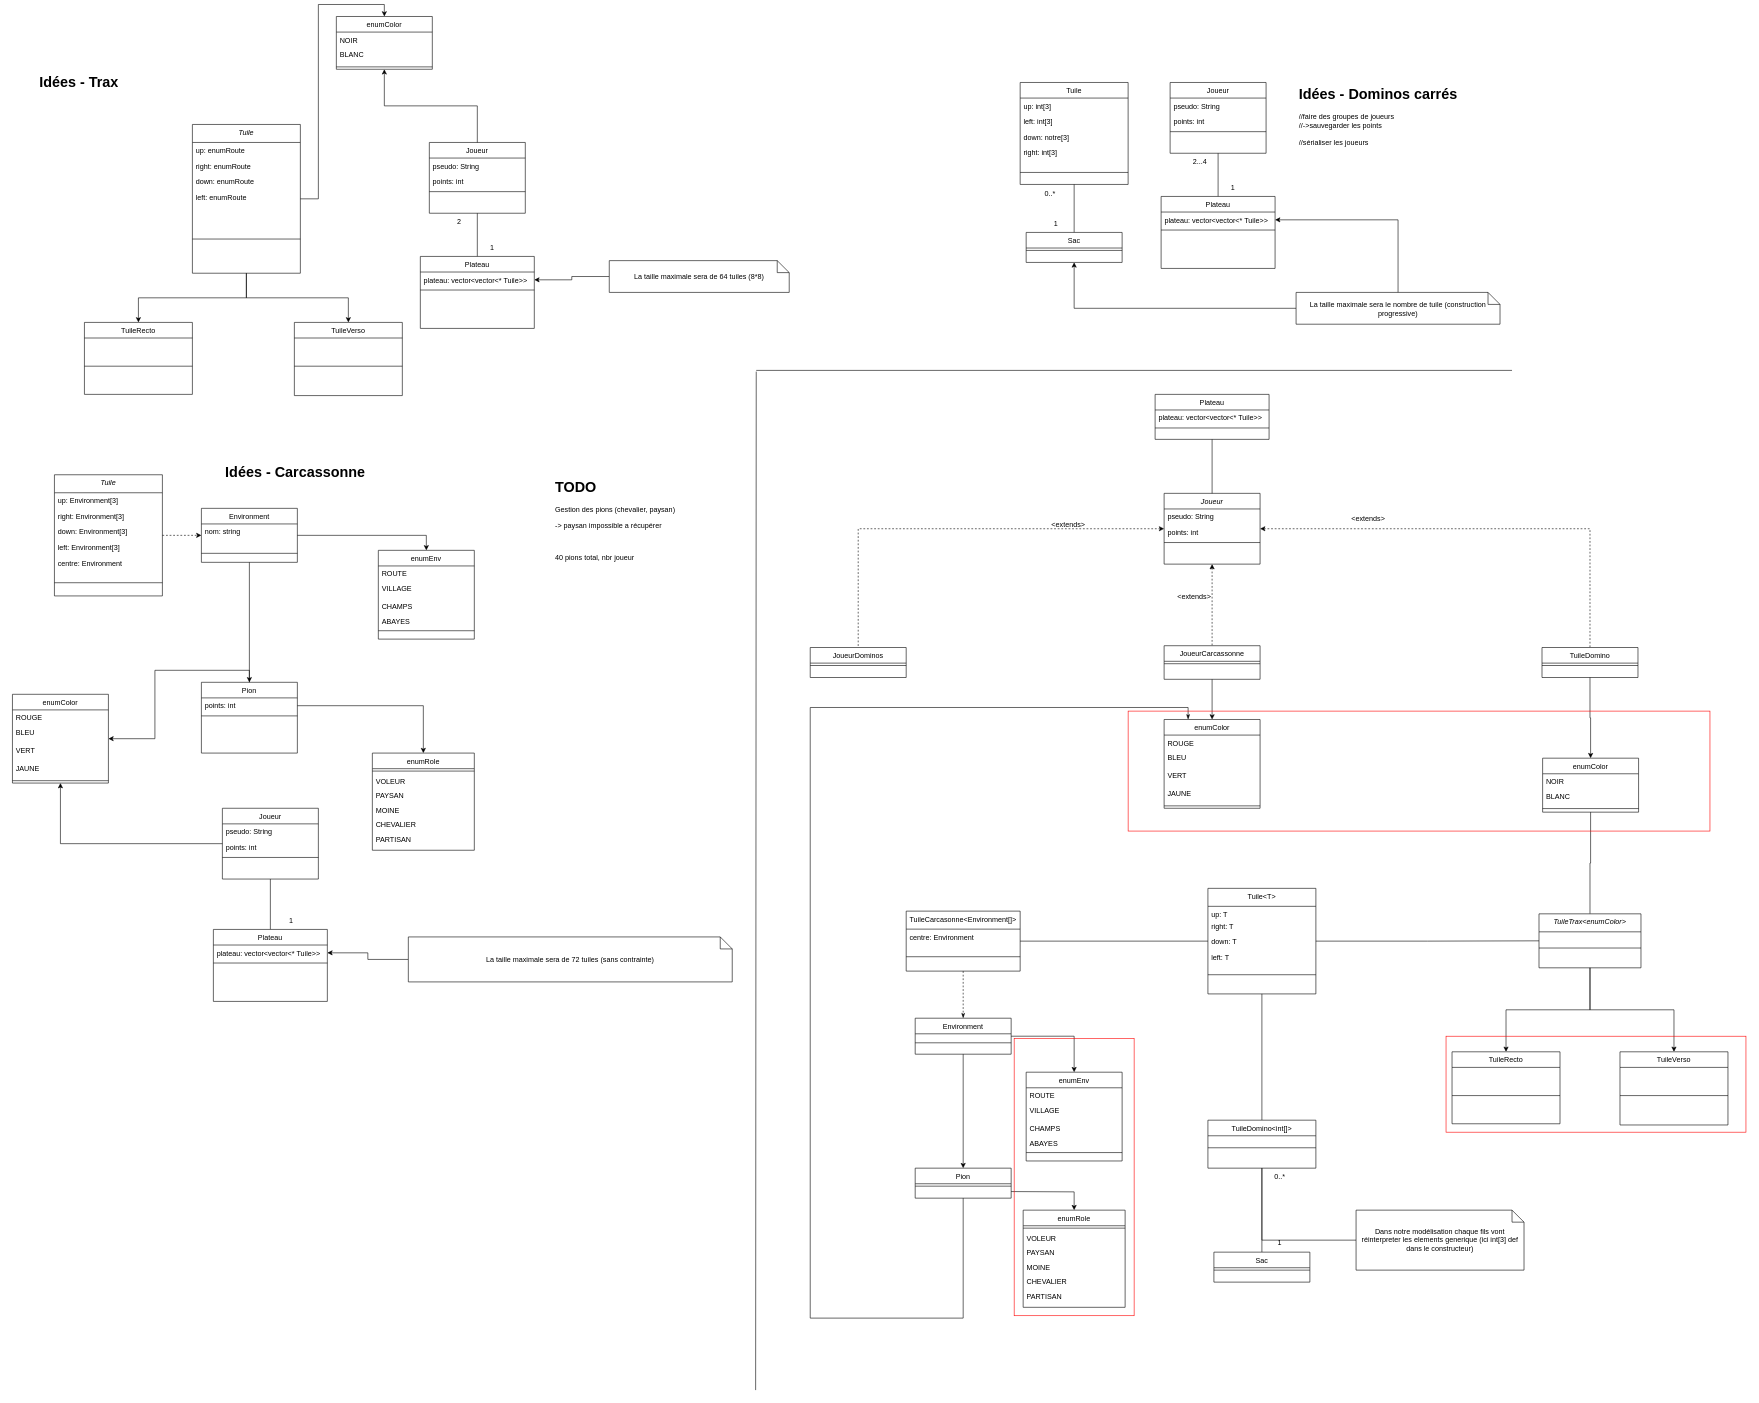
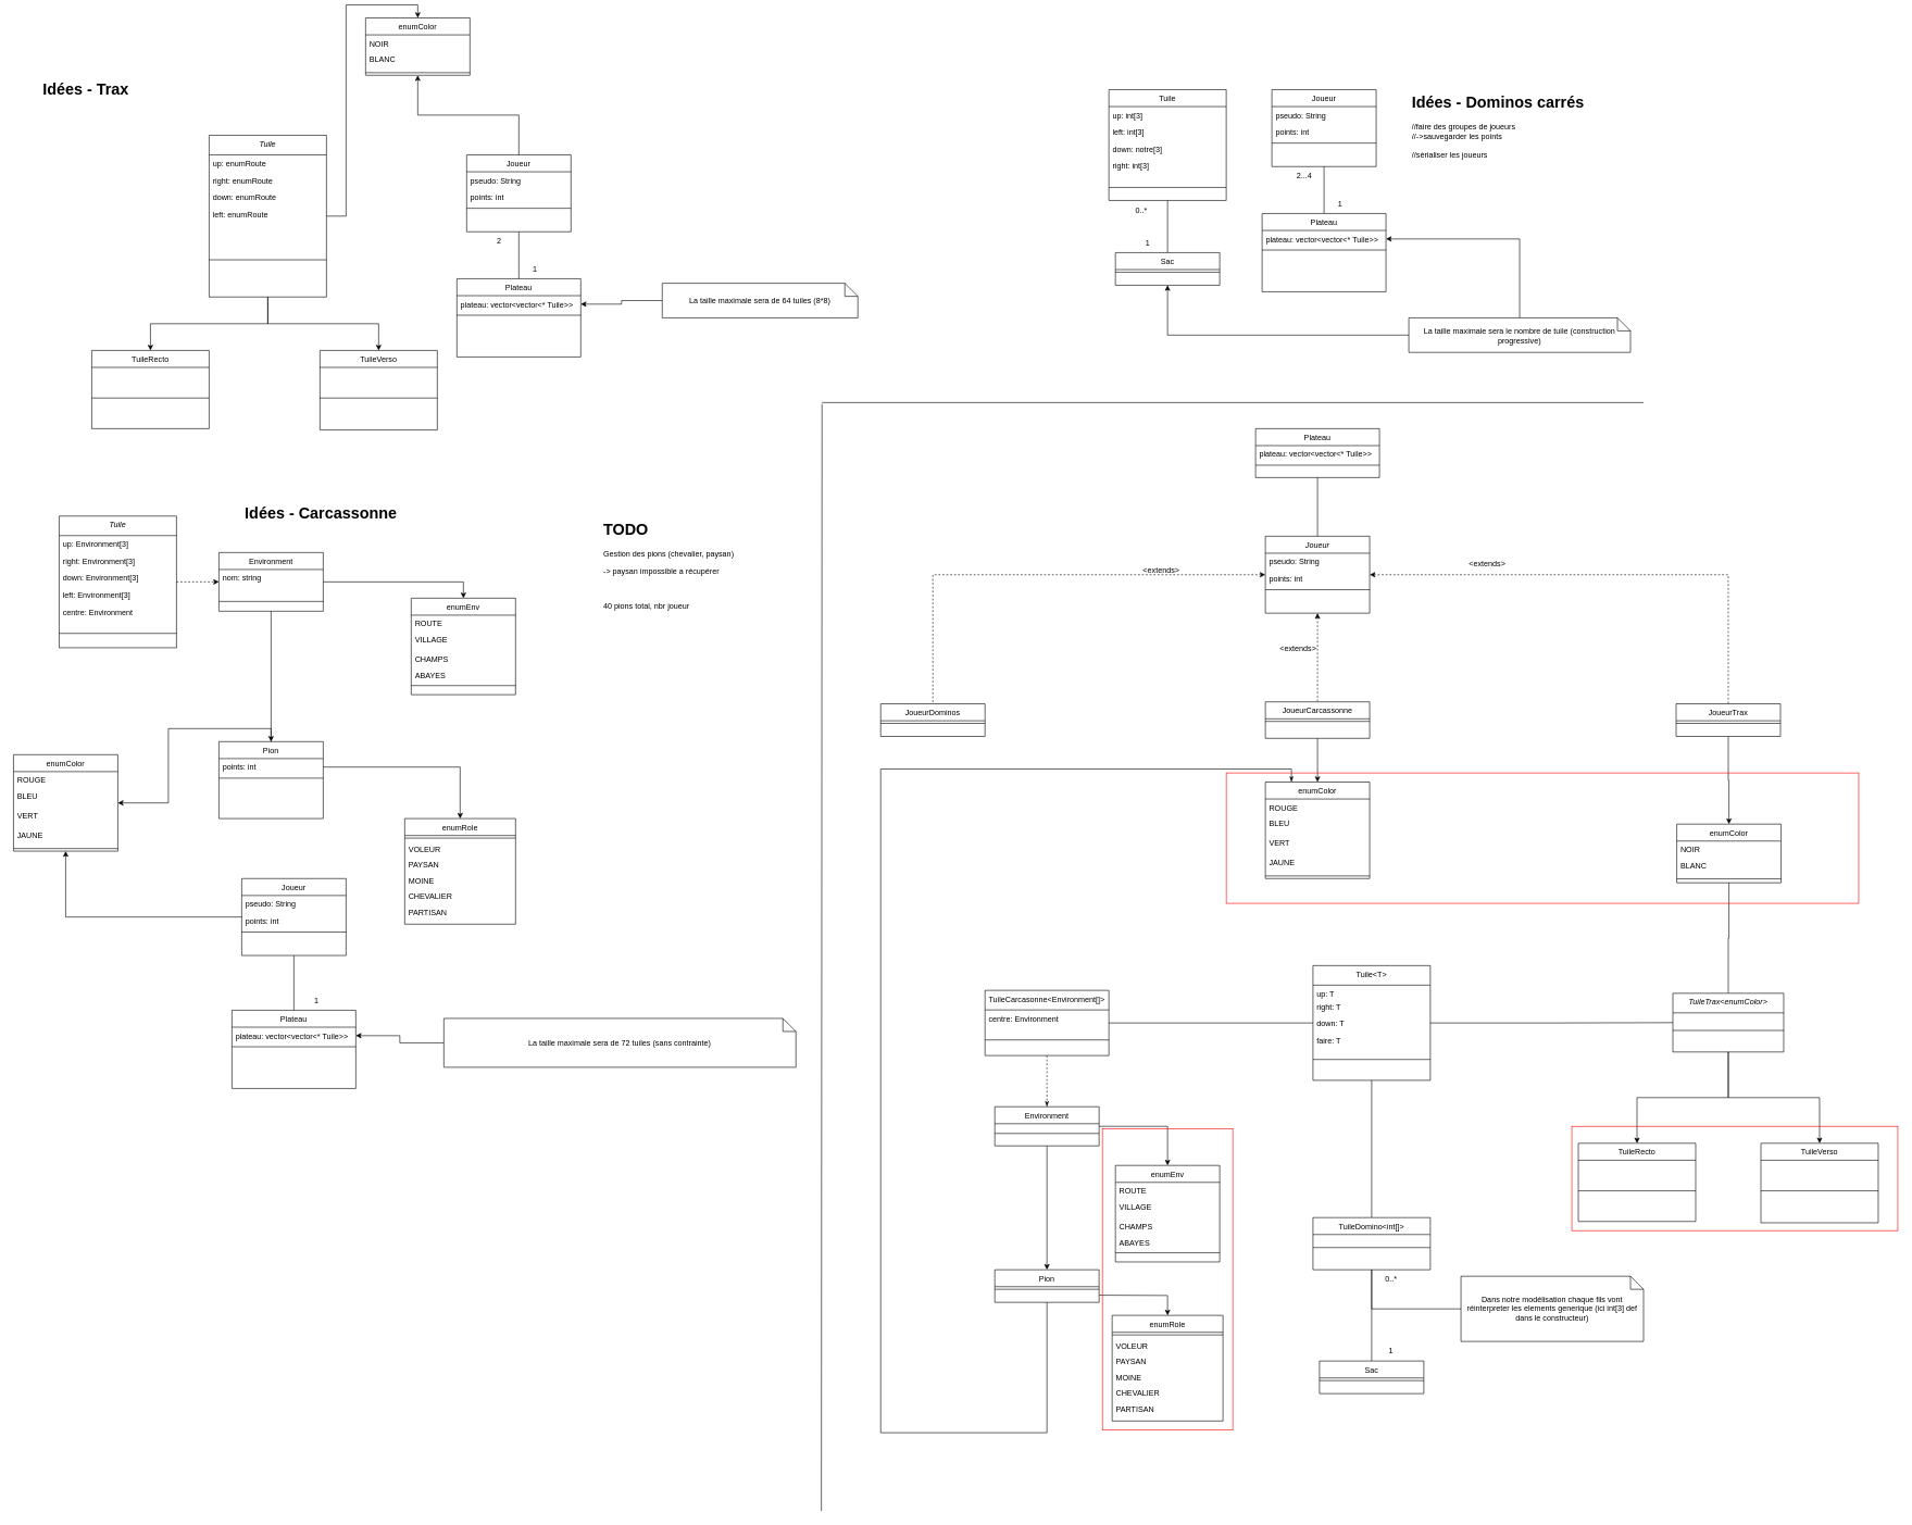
- <mxCell id="123" value="TuileDomino" style="swimlane;fontStyle=0;align=center;verticalAlign=top;childLayout=stackLayout;horizontal=1;startSize=26;horizontalStack=0;resizeParent=1;resizeLast=0;collapsible=1;marginBottom=0;rounded=0;shadow=0;strokeWidth=1;" vertex="1" parent="1"><mxGeometry x="2570" y="1072" width="160" height="50" as="geometry"><mxRectangle x="230" y="140" width="160" height="26" as="alternateBounds" /></mxGeometry></mxCell>
+ <mxCell id="123" value="JoueurTrax" style="swimlane;fontStyle=0;align=center;verticalAlign=top;childLayout=stackLayout;horizontal=1;startSize=26;horizontalStack=0;resizeParent=1;resizeLast=0;collapsible=1;marginBottom=0;rounded=0;shadow=0;strokeWidth=1;" vertex="1" parent="1"><mxGeometry x="2570" y="1072" width="160" height="50" as="geometry"><mxRectangle x="230" y="140" width="160" height="26" as="alternateBounds" /></mxGeometry></mxCell>
- <mxCell id="158" value="left: T" style="text;align=left;verticalAlign=top;spacingLeft=4;spacingRight=4;overflow=hidden;rotatable=0;points=[[0,0.5],[1,0.5]];portConstraint=eastwest;rounded=0;shadow=0;html=0;" vertex="1" parent="154"><mxGeometry y="102" width="180" height="22" as="geometry" /></mxCell>
+ <mxCell id="158" value="faire: T" style="text;align=left;verticalAlign=top;spacingLeft=4;spacingRight=4;overflow=hidden;rotatable=0;points=[[0,0.5],[1,0.5]];portConstraint=eastwest;rounded=0;shadow=0;html=0;" vertex="1" parent="154"><mxGeometry y="102" width="180" height="22" as="geometry" /></mxCell>
- <mxCell id="172" value="Dans notre modélisation chaque fils vont réinterpreter les elements generique (ici int[3] def dans le constructeur)" style="shape=note;size=20;whiteSpace=wrap;html=1;" vertex="1" parent="1"><mxGeometry x="2260" y="2010" width="280" height="100" as="geometry" /></mxCell>
+ <mxCell id="172" value="Dans notre modélisation chaque fils vont réinterpreter les elements generique (ici int[3] def dans le constructeur)" style="shape=note;size=20;whiteSpace=wrap;html=1;" vertex="1" parent="1"><mxGeometry x="2240" y="1950" width="280" height="100" as="geometry" /></mxCell>
